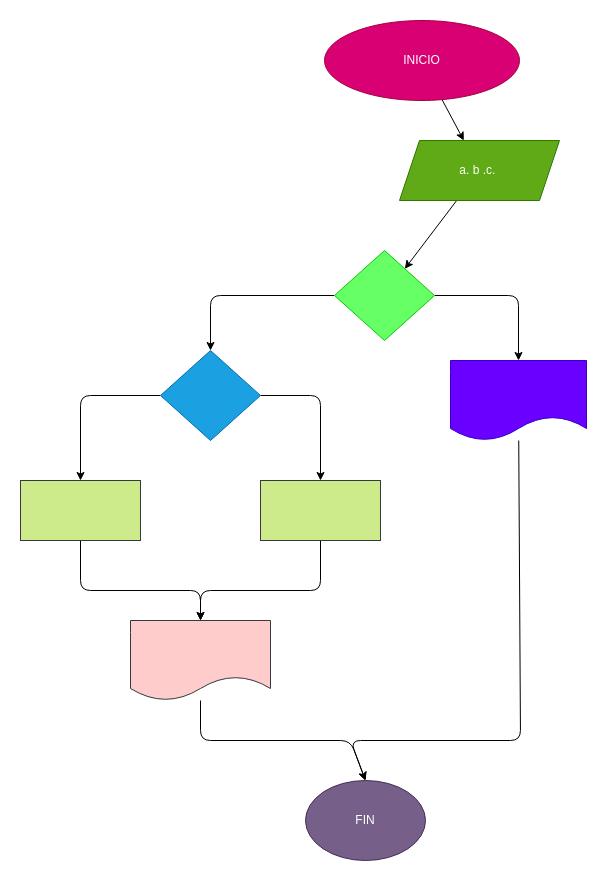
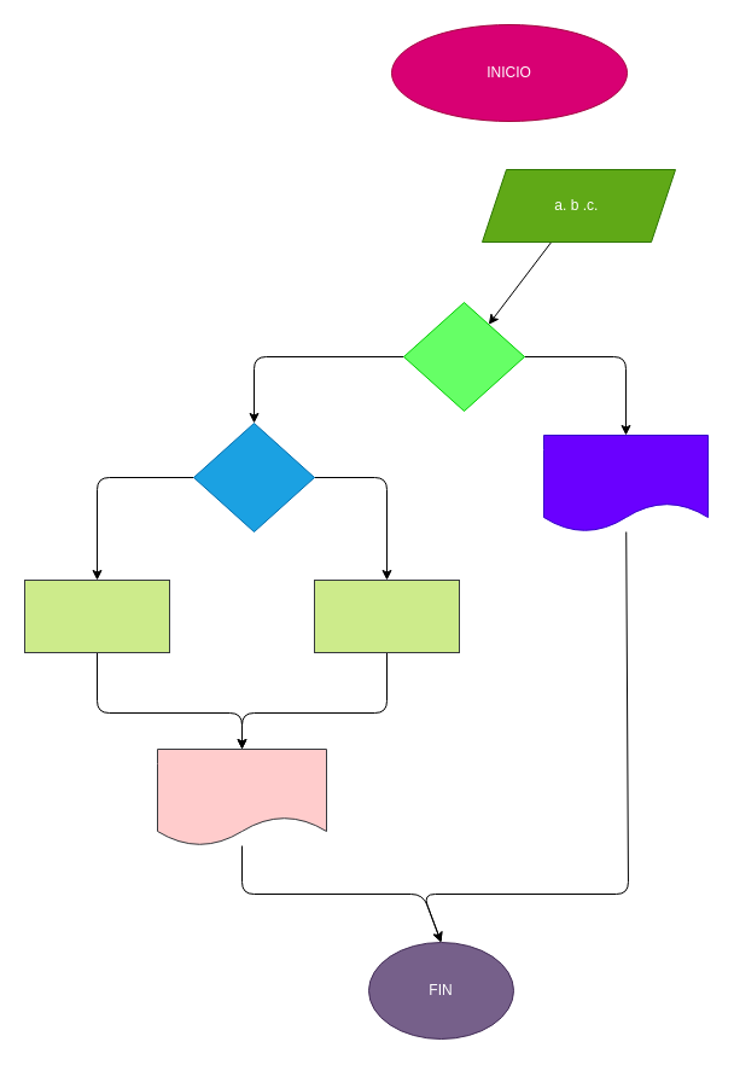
- <mxCell id="2" value="" style="edgeStyle=none;html=1;" edge="1" parent="1" source="3" target="5"><mxGeometry relative="1" as="geometry" /></mxCell>
